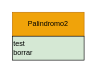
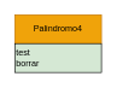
- <mxCell id="2" value="Palindromo2" style="rounded=0;whiteSpace=wrap;html=1;fillColor=#f0a30a;strokeColor=#BD7000;fontColor=#000000;" vertex="1" parent="1"><mxGeometry x="20" y="20" width="120" height="40" as="geometry" /></mxCell>
+ <mxCell id="2" value="Palindromo4" style="rounded=0;whiteSpace=wrap;html=1;fillColor=#f0a30a;strokeColor=#BD7000;fontColor=#000000;" vertex="1" parent="1"><mxGeometry x="20" y="20" width="120" height="40" as="geometry" /></mxCell>
